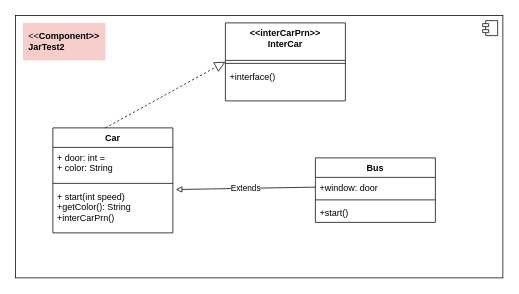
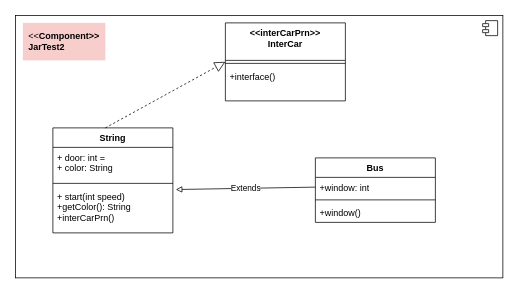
- <mxCell id="4" value="Car" style="swimlane;fontStyle=1;align=center;verticalAlign=top;childLayout=stackLayout;horizontal=1;startSize=26;horizontalStack=0;resizeParent=1;resizeParentMax=0;resizeLast=0;collapsible=1;marginBottom=0;whiteSpace=wrap;html=1;" vertex="1" parent="1"><mxGeometry x="70" y="170" width="160" height="140" as="geometry" /></mxCell>
+ <mxCell id="4" value="String" style="swimlane;fontStyle=1;align=center;verticalAlign=top;childLayout=stackLayout;horizontal=1;startSize=26;horizontalStack=0;resizeParent=1;resizeParentMax=0;resizeLast=0;collapsible=1;marginBottom=0;whiteSpace=wrap;html=1;" vertex="1" parent="1"><mxGeometry x="70" y="170" width="160" height="140" as="geometry" /></mxCell>
- <mxCell id="10" value="+window: door" style="text;strokeColor=none;fillColor=none;align=left;verticalAlign=top;spacingLeft=4;spacingRight=4;overflow=hidden;rotatable=0;points=[[0,0.5],[1,0.5]];portConstraint=eastwest;whiteSpace=wrap;html=1;" vertex="1" parent="9"><mxGeometry y="26" width="160" height="26" as="geometry" /></mxCell>
+ <mxCell id="10" value="+window: int" style="text;strokeColor=none;fillColor=none;align=left;verticalAlign=top;spacingLeft=4;spacingRight=4;overflow=hidden;rotatable=0;points=[[0,0.5],[1,0.5]];portConstraint=eastwest;whiteSpace=wrap;html=1;" vertex="1" parent="9"><mxGeometry y="26" width="160" height="26" as="geometry" /></mxCell>
- <mxCell id="12" value="+start()" style="text;strokeColor=none;fillColor=none;align=left;verticalAlign=top;spacingLeft=4;spacingRight=4;overflow=hidden;rotatable=0;points=[[0,0.5],[1,0.5]];portConstraint=eastwest;whiteSpace=wrap;html=1;" vertex="1" parent="9"><mxGeometry y="60" width="160" height="26" as="geometry" /></mxCell>
+ <mxCell id="12" value="+window()" style="text;strokeColor=none;fillColor=none;align=left;verticalAlign=top;spacingLeft=4;spacingRight=4;overflow=hidden;rotatable=0;points=[[0,0.5],[1,0.5]];portConstraint=eastwest;whiteSpace=wrap;html=1;" vertex="1" parent="9"><mxGeometry y="60" width="160" height="26" as="geometry" /></mxCell>
